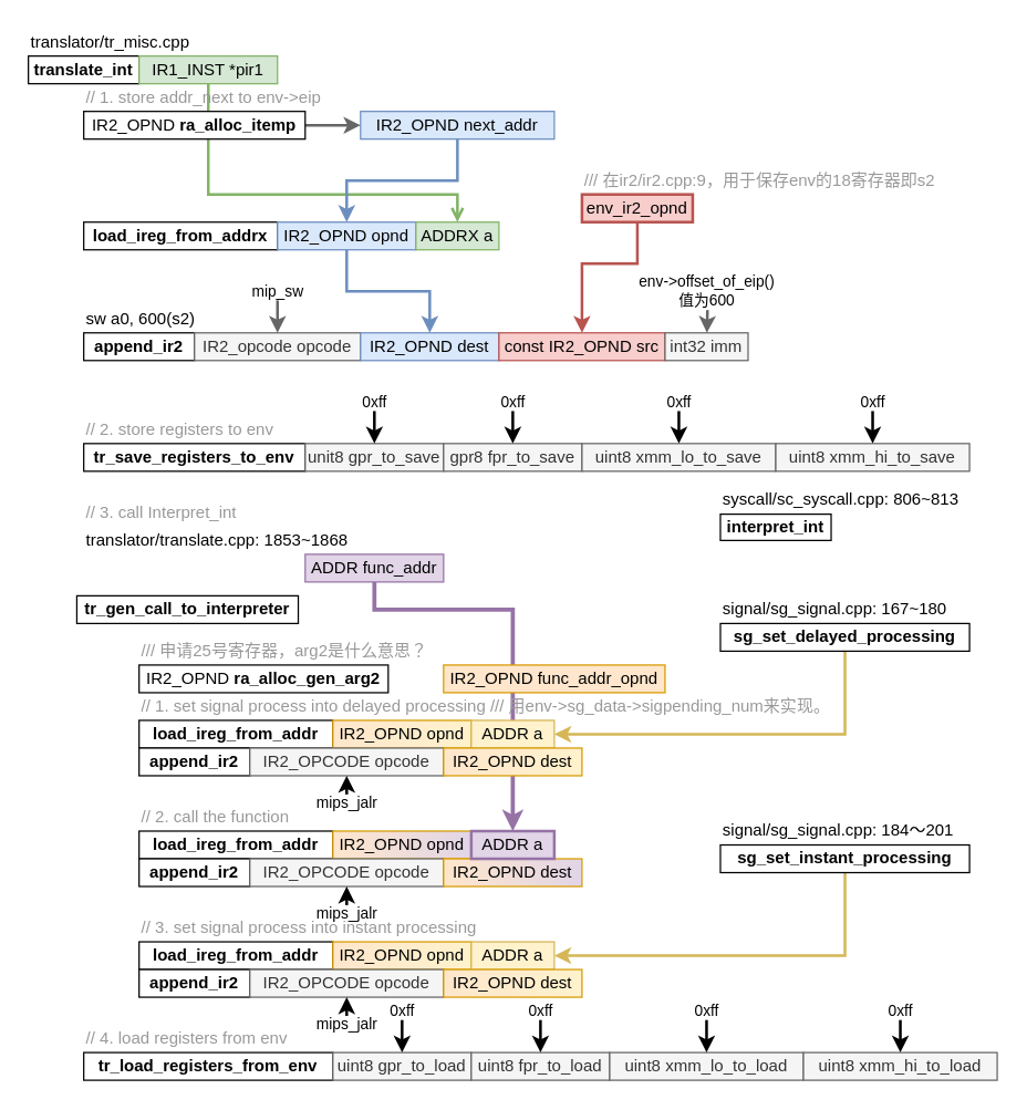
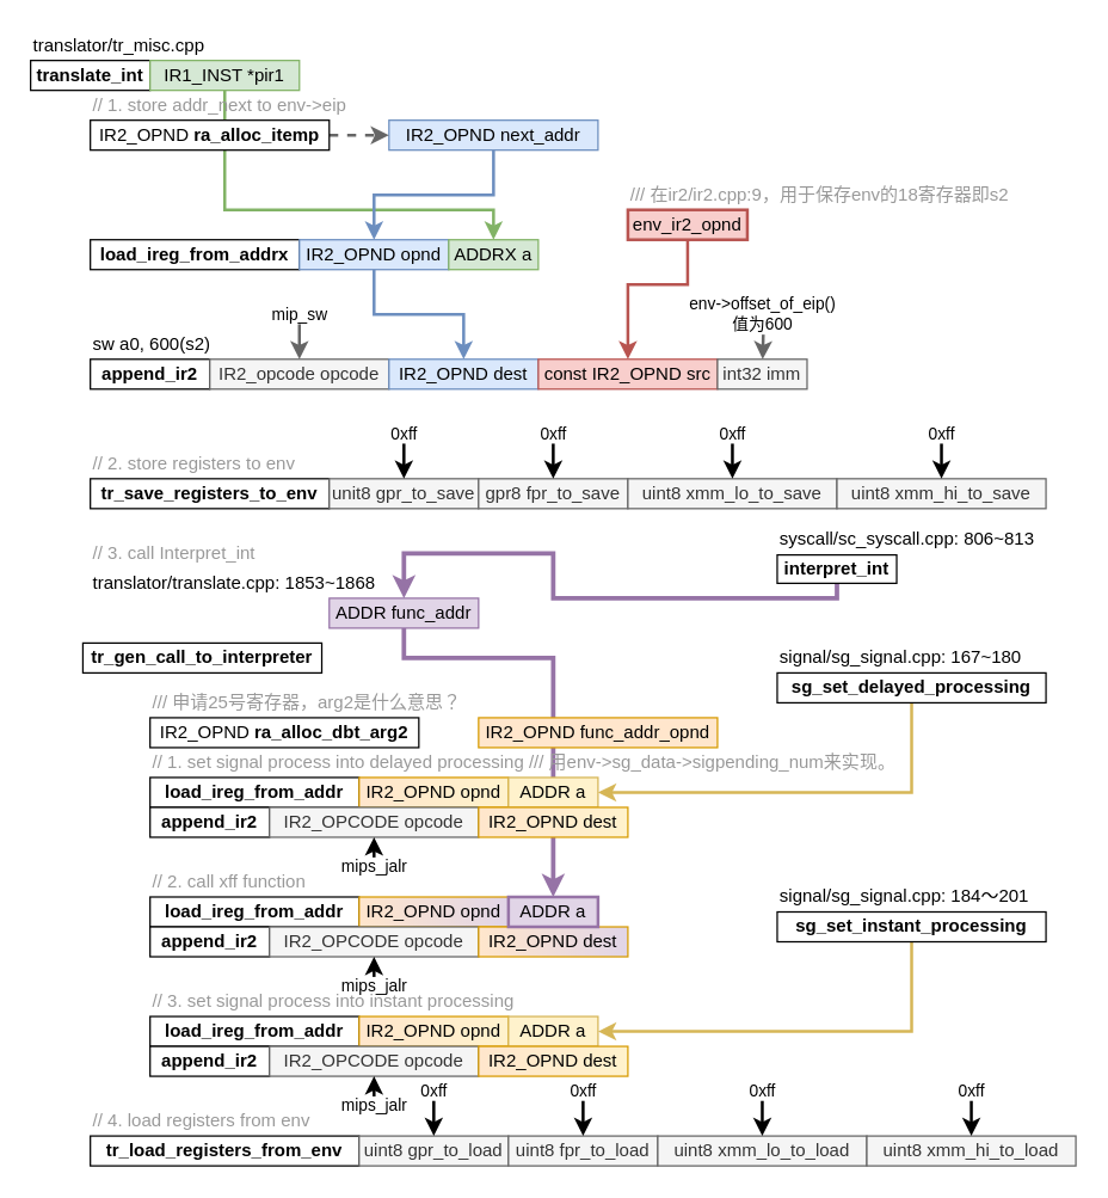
- <mxCell id="9" style="edgeStyle=orthogonalEdgeStyle;rounded=0;orthogonalLoop=1;jettySize=auto;html=1;strokeWidth=2;fillColor=#f5f5f5;strokeColor=#666666;" parent="1" source="10" target="7" edge="1"><mxGeometry relative="1" as="geometry" /></mxCell>
+ <mxCell id="9" style="edgeStyle=orthogonalEdgeStyle;rounded=0;orthogonalLoop=1;jettySize=auto;html=1;strokeWidth=2;fillColor=#f5f5f5;strokeColor=#666666;dashed=1;" parent="1" source="10" target="7" edge="1"><mxGeometry relative="1" as="geometry" /></mxCell>
- <mxCell id="3" value="pir1-&amp;gt;addr_next()" style="edgeStyle=orthogonalEdgeStyle;rounded=0;orthogonalLoop=1;jettySize=auto;html=1;strokeWidth=2;fillColor=#d5e8d4;strokeColor=#82b366;endArrow=open;" parent="1" source="4" target="14" edge="1"><mxGeometry x="-0.426" y="50" relative="1" as="geometry"><Array as="points"><mxPoint x="150" y="140" /><mxPoint x="330" y="140" /></Array><mxPoint as="offset" /></mxGeometry></mxCell>
+ <mxCell id="3" value="pir1-&amp;gt;addr_next()" style="edgeStyle=orthogonalEdgeStyle;rounded=0;orthogonalLoop=1;jettySize=auto;html=1;strokeWidth=2;fillColor=#d5e8d4;strokeColor=#82b366;" parent="1" source="4" target="14" edge="1"><mxGeometry x="-0.426" y="50" relative="1" as="geometry"><Array as="points"><mxPoint x="150" y="140" /><mxPoint x="330" y="140" /></Array><mxPoint as="offset" /></mxGeometry></mxCell>
+ <mxCell id="38" style="edgeStyle=orthogonalEdgeStyle;rounded=0;orthogonalLoop=1;jettySize=auto;html=1;strokeWidth=3;fillColor=#e1d5e7;strokeColor=#9673a6;" parent="1" source="39" target="43" edge="1"><mxGeometry relative="1" as="geometry"><Array as="points"><mxPoint x="560" y="400" /><mxPoint x="370" y="400" /><mxPoint x="370" y="370" /><mxPoint x="270" y="370" /></Array></mxGeometry></mxCell>
- <mxCell id="44" value="IR2_OPND &lt;b&gt;ra_alloc_gen_arg2&lt;/b&gt;" style="rounded=0;whiteSpace=wrap;html=1;strokeWidth=1;" parent="1" vertex="1"><mxGeometry x="100" y="480" width="180" height="20" as="geometry" /></mxCell>
+ <mxCell id="44" value="IR2_OPND &lt;b&gt;ra_alloc_dbt_arg2&lt;/b&gt;" style="rounded=0;whiteSpace=wrap;html=1;strokeWidth=1;" parent="1" vertex="1"><mxGeometry x="100" y="480" width="180" height="20" as="geometry" /></mxCell>
- <mxCell id="64" value="&lt;font color=&quot;#999999&quot;&gt;// 2. call the function&lt;/font&gt;" style="text;html=1;resizable=0;points=[];autosize=1;align=left;verticalAlign=top;spacingTop=-4;" parent="1" vertex="1"><mxGeometry x="100" y="580" width="120" height="20" as="geometry" /></mxCell>
+ <mxCell id="64" value="&lt;font color=&quot;#999999&quot;&gt;// 2. call xff function&lt;/font&gt;" style="text;html=1;resizable=0;points=[];autosize=1;align=left;verticalAlign=top;spacingTop=-4;" parent="1" vertex="1"><mxGeometry x="100" y="580" width="120" height="20" as="geometry" /></mxCell>
